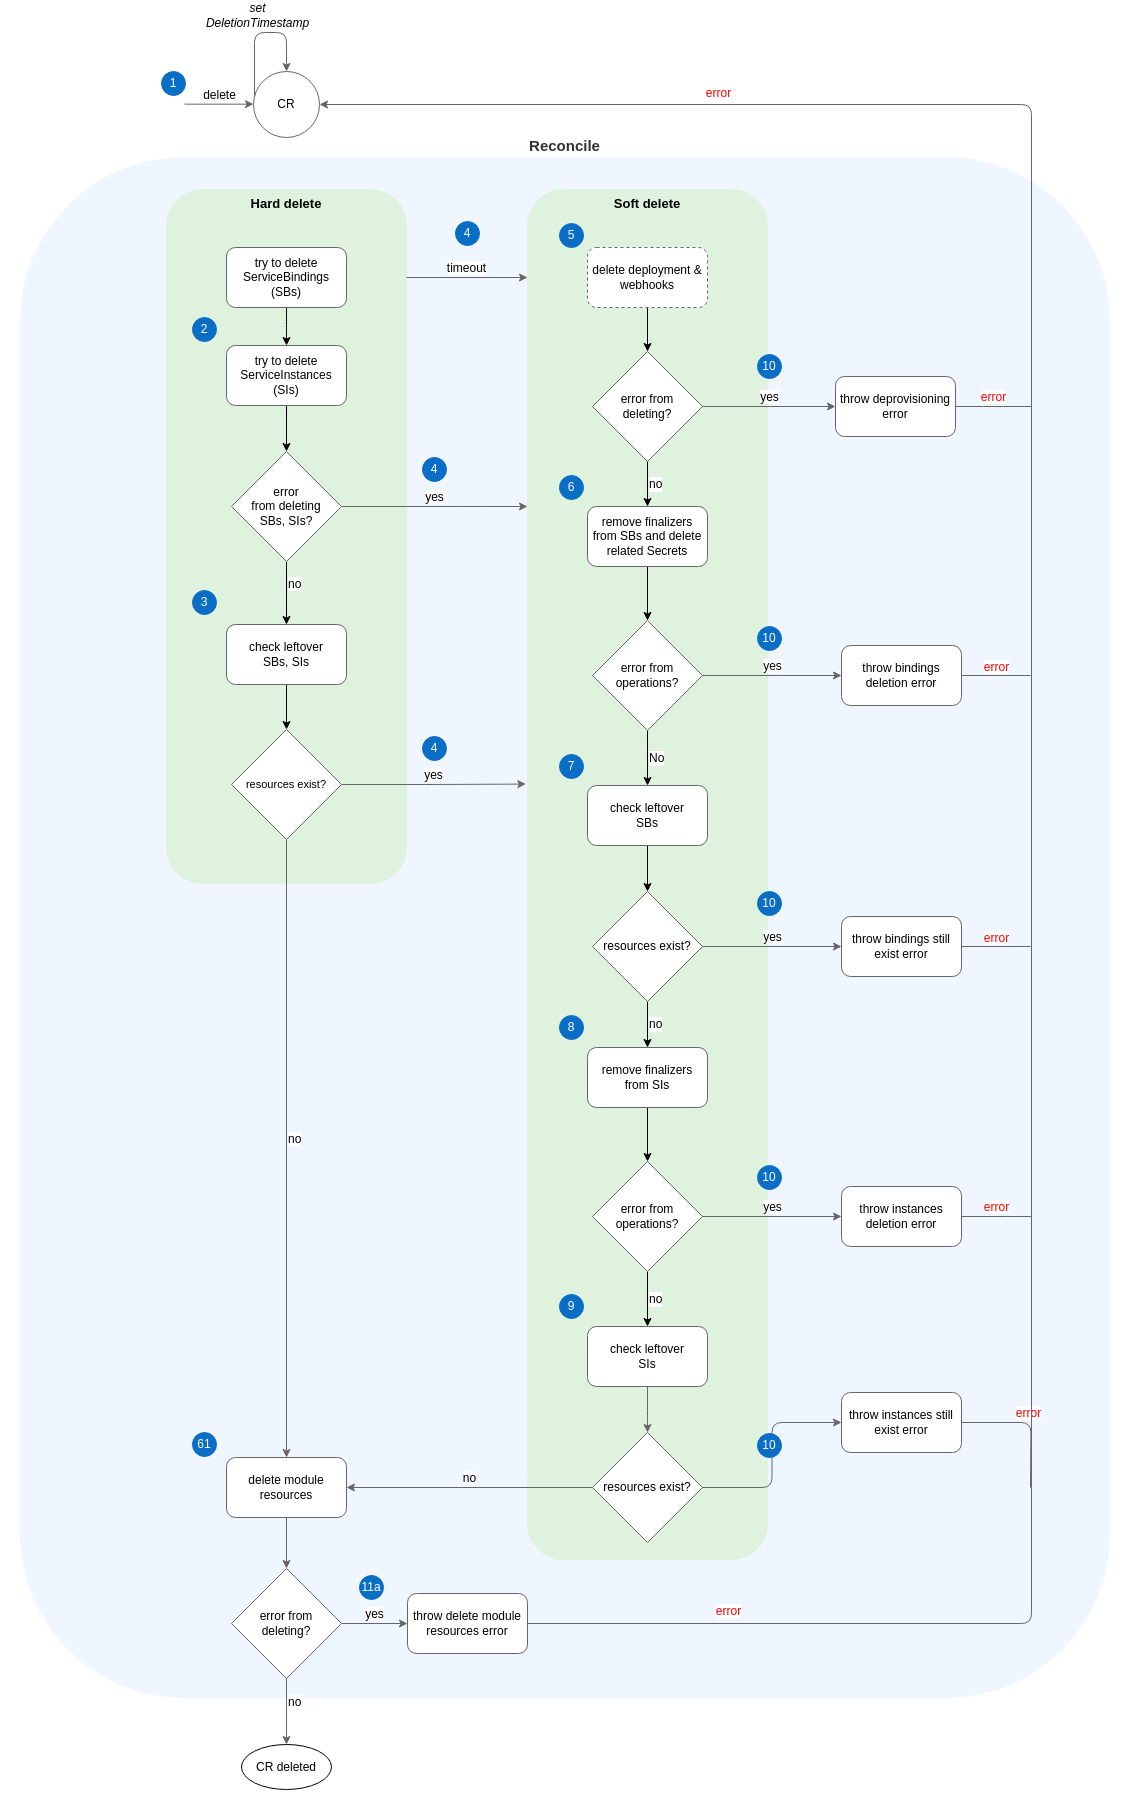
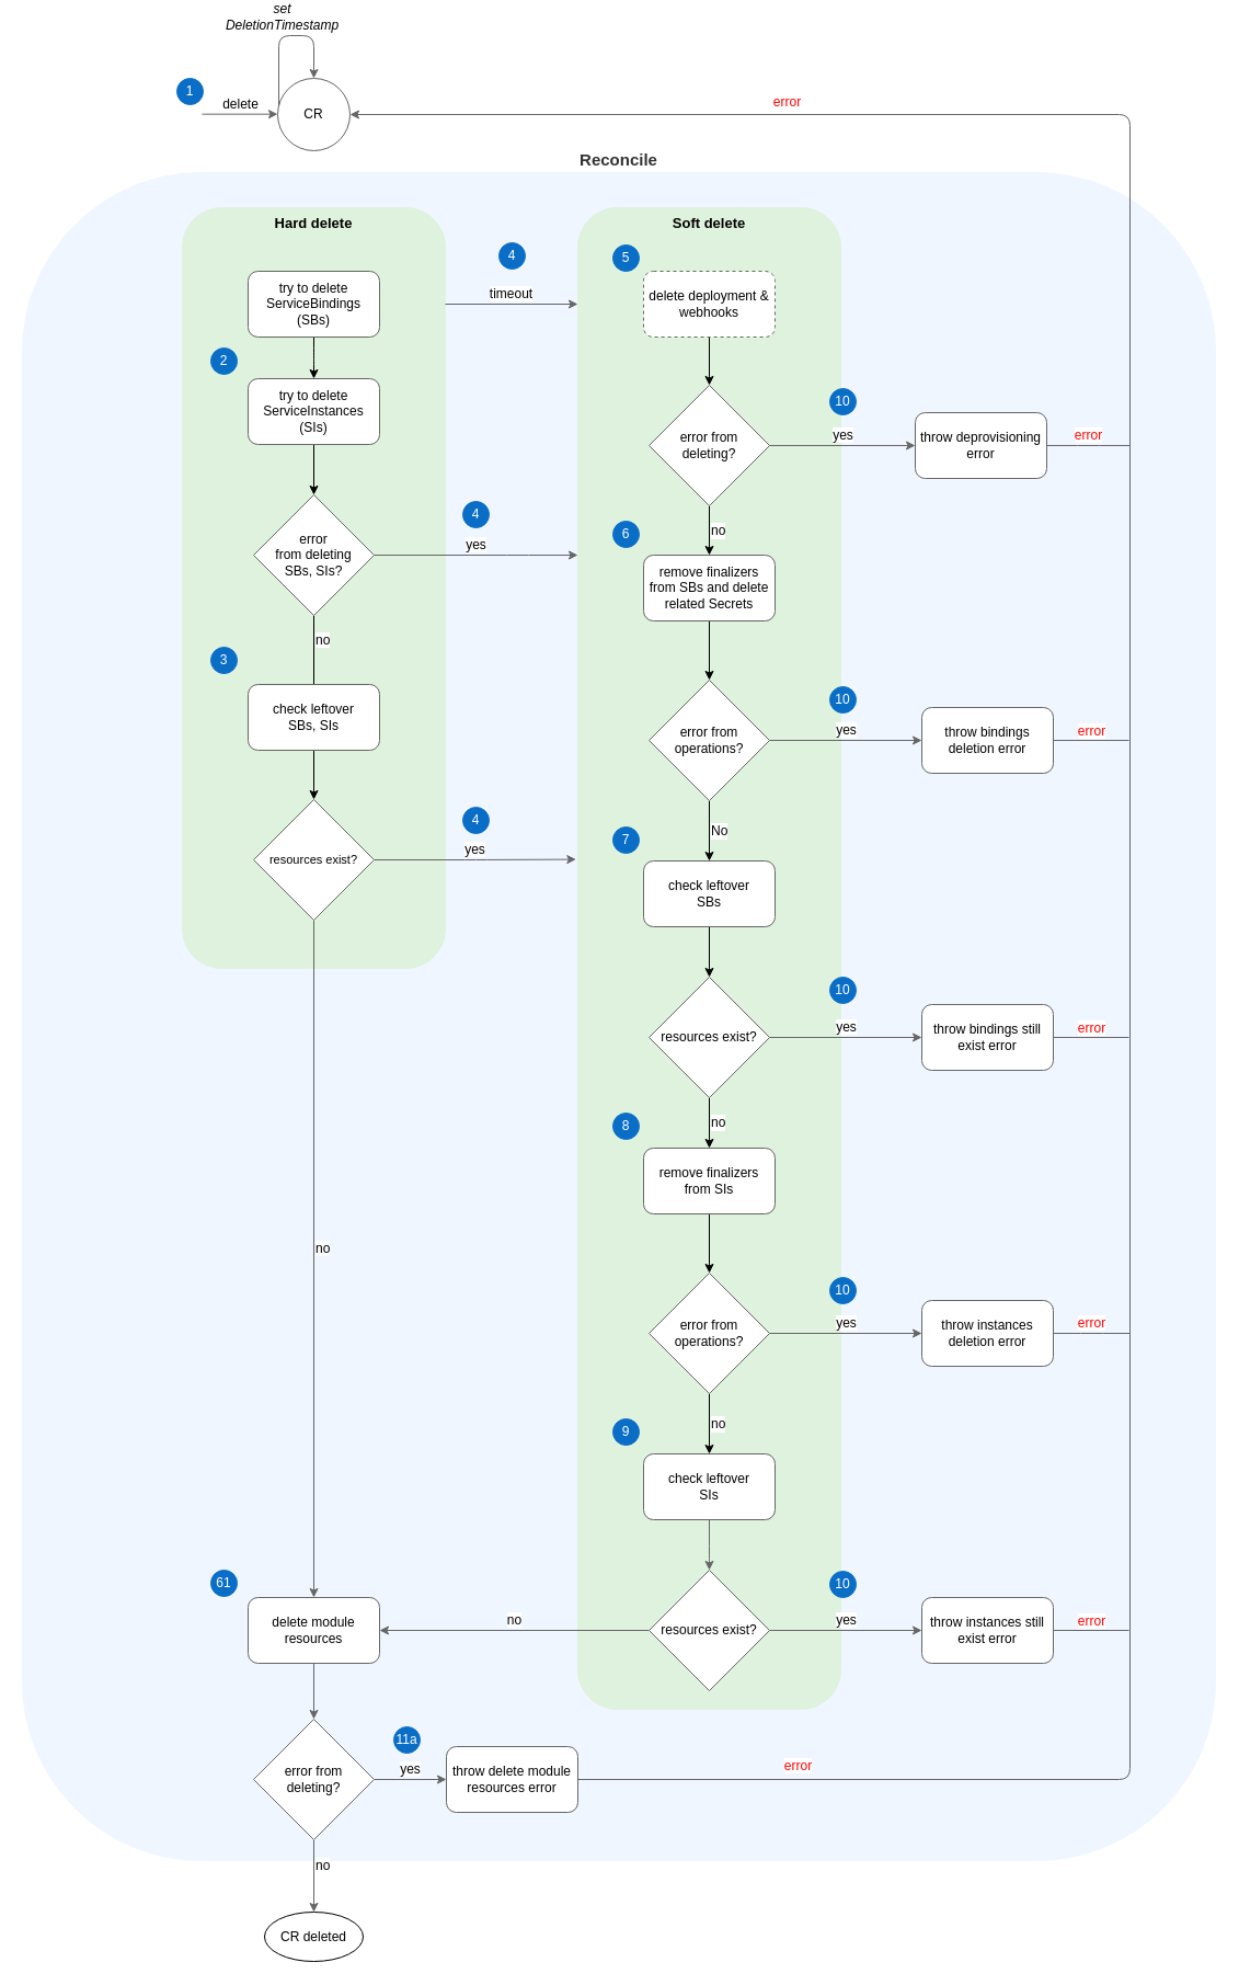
- <mxCell id="9" value="no" style="edgeStyle=orthogonalEdgeStyle;rounded=1;orthogonalLoop=1;jettySize=auto;html=1;fontSize=12;fontColor=#000000;labelPosition=right;verticalLabelPosition=middle;align=left;verticalAlign=bottom;" parent="1" source="10" target="18" edge="1"><mxGeometry relative="1" as="geometry" /></mxCell>
+ <mxCell id="9" value="no" style="edgeStyle=orthogonalEdgeStyle;rounded=1;orthogonalLoop=1;jettySize=auto;html=1;fontSize=12;fontColor=#000000;labelPosition=right;verticalLabelPosition=middle;align=left;verticalAlign=bottom;endArrow=none;" parent="1" source="10" target="18" edge="1"><mxGeometry relative="1" as="geometry" /></mxCell>
- <mxCell id="58" value="throw instances still exist error" style="rounded=1;whiteSpace=wrap;html=1;strokeColor=#666666;" parent="1" vertex="1"><mxGeometry x="841" y="1380" width="120" height="60" as="geometry" /></mxCell>
+ <mxCell id="58" value="throw instances still exist error" style="rounded=1;whiteSpace=wrap;html=1;strokeColor=#666666;" parent="1" vertex="1"><mxGeometry x="841" y="1445" width="120" height="60" as="geometry" /></mxCell>
